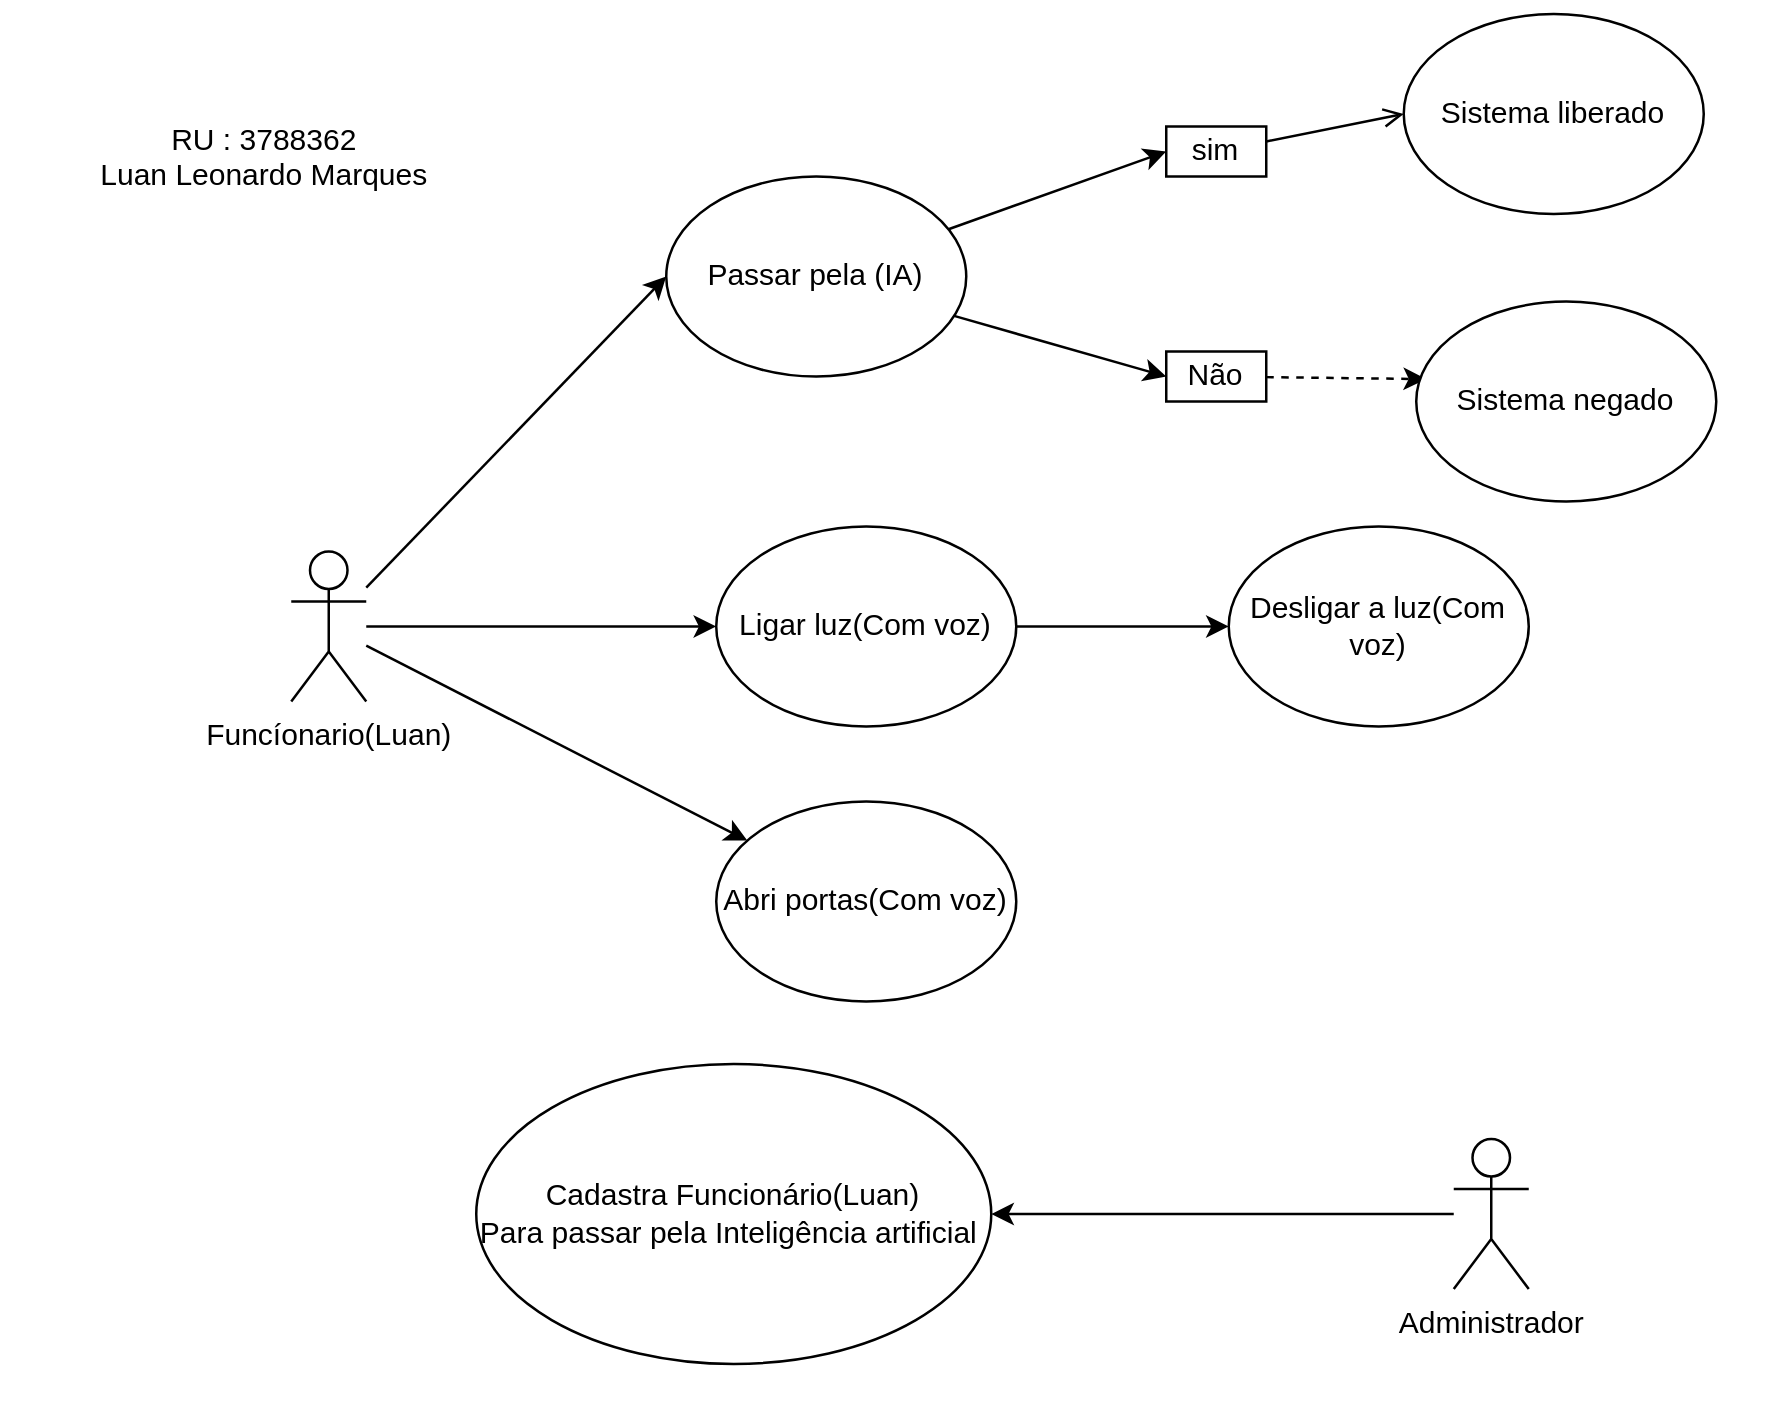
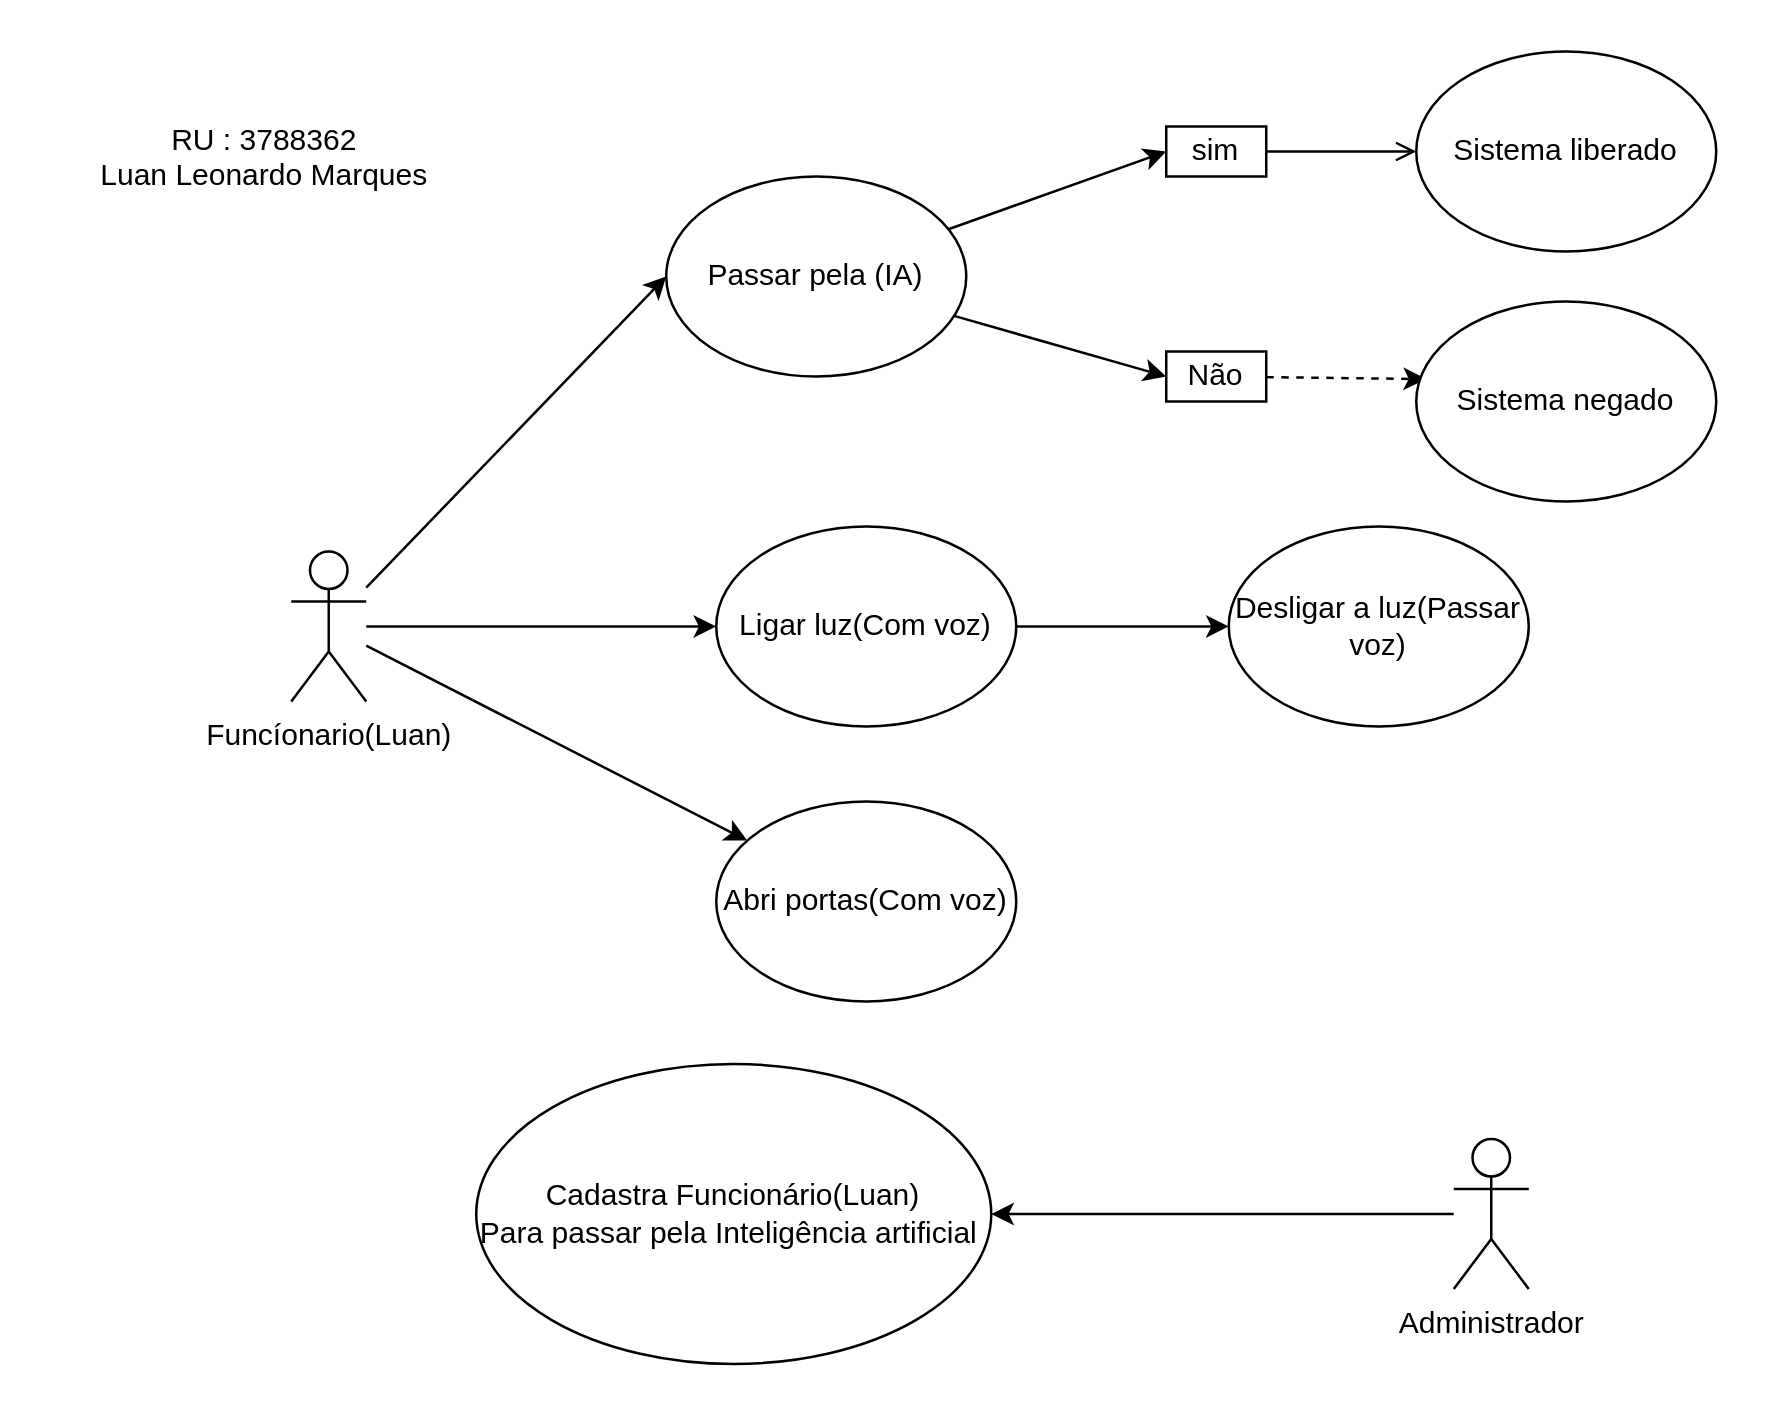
- <mxCell id="21" value="Sistema liberado" style="ellipse;whiteSpace=wrap;html=1;" vertex="1" parent="1"><mxGeometry x="561" y="5" width="120" height="80" as="geometry" /></mxCell>
+ <mxCell id="21" value="Sistema liberado" style="ellipse;whiteSpace=wrap;html=1;" vertex="1" parent="1"><mxGeometry x="566" y="20" width="120" height="80" as="geometry" /></mxCell>
- <mxCell id="8" value="Desligar a luz(Com voz)" style="ellipse;whiteSpace=wrap;html=1;" vertex="1" parent="1"><mxGeometry x="491" y="210" width="120" height="80" as="geometry" /></mxCell>
+ <mxCell id="8" value="Desligar a luz(Passar voz)" style="ellipse;whiteSpace=wrap;html=1;" vertex="1" parent="1"><mxGeometry x="491" y="210" width="120" height="80" as="geometry" /></mxCell>
